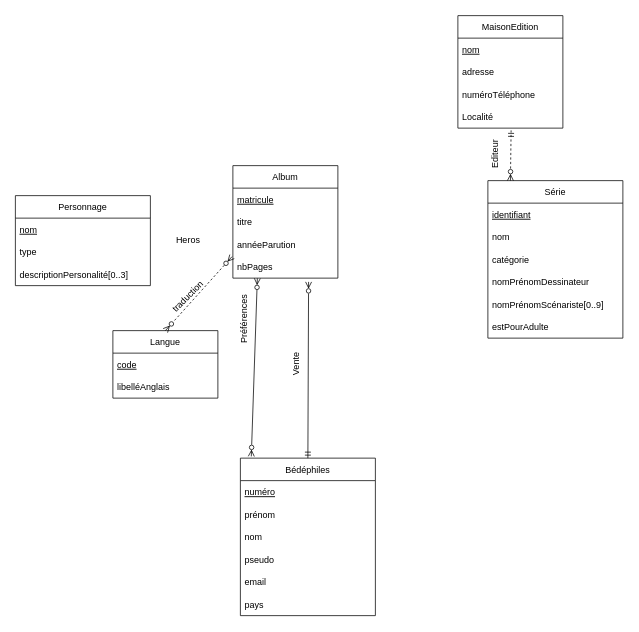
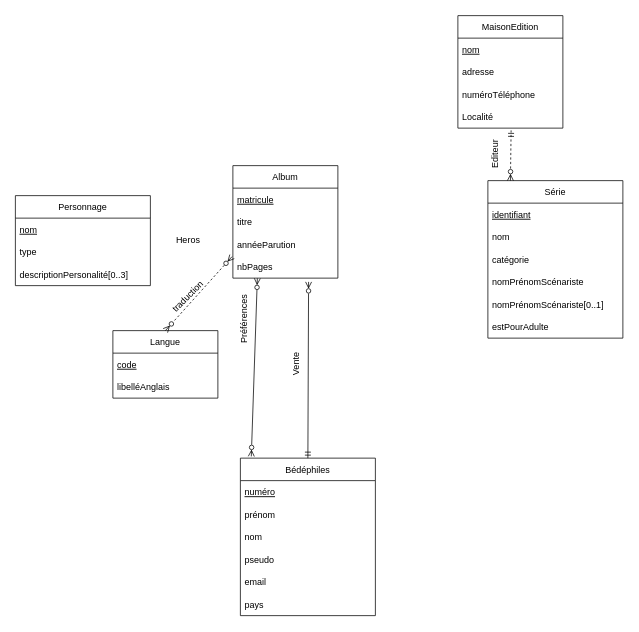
- <mxCell id="11" value="nomPrénomDessinateur" style="text;strokeColor=none;fillColor=none;align=left;verticalAlign=middle;spacingLeft=4;spacingRight=4;overflow=hidden;points=[[0,0.5],[1,0.5]];portConstraint=eastwest;rotatable=0;" vertex="1" parent="7"><mxGeometry y="120" width="180" height="30" as="geometry" /></mxCell>
+ <mxCell id="11" value="nomPrénomScénariste" style="text;strokeColor=none;fillColor=none;align=left;verticalAlign=middle;spacingLeft=4;spacingRight=4;overflow=hidden;points=[[0,0.5],[1,0.5]];portConstraint=eastwest;rotatable=0;" vertex="1" parent="7"><mxGeometry y="120" width="180" height="30" as="geometry" /></mxCell>
- <mxCell id="12" value="nomPrénomScénariste[0..9]" style="text;strokeColor=none;fillColor=none;align=left;verticalAlign=middle;spacingLeft=4;spacingRight=4;overflow=hidden;points=[[0,0.5],[1,0.5]];portConstraint=eastwest;rotatable=0;" vertex="1" parent="7"><mxGeometry y="150" width="180" height="30" as="geometry" /></mxCell>
+ <mxCell id="12" value="nomPrénomScénariste[0..1]" style="text;strokeColor=none;fillColor=none;align=left;verticalAlign=middle;spacingLeft=4;spacingRight=4;overflow=hidden;points=[[0,0.5],[1,0.5]];portConstraint=eastwest;rotatable=0;" vertex="1" parent="7"><mxGeometry y="150" width="180" height="30" as="geometry" /></mxCell>
